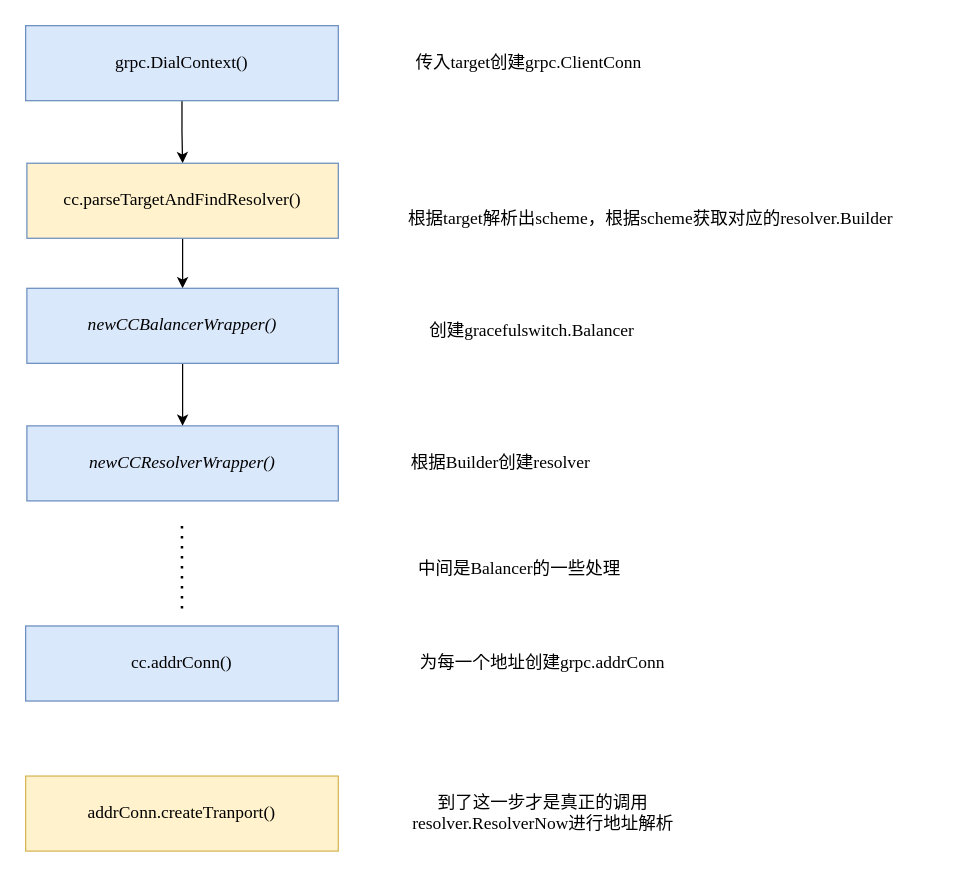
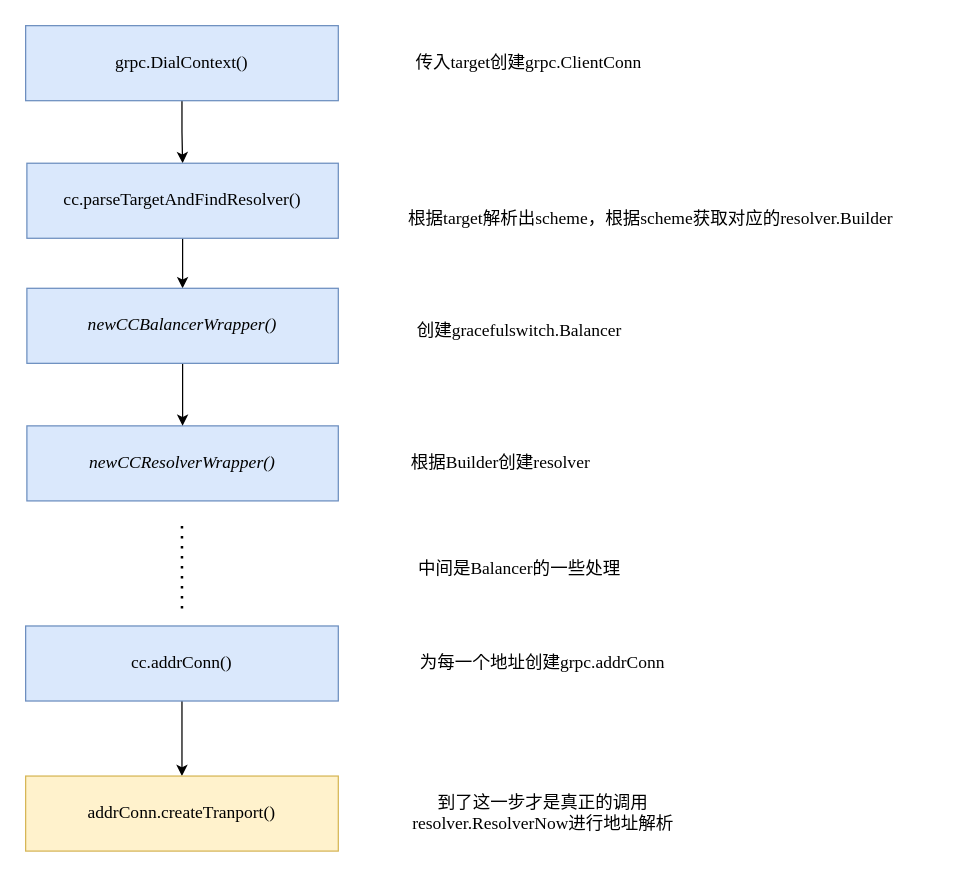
- <mxCell id="5" value="cc.&lt;span style=&quot;font-size: 14px;&quot;&gt;parseTargetAndFindResolver()&lt;/span&gt;" style="rounded=0;whiteSpace=wrap;html=1;labelBackgroundColor=none;fontFamily=Comic Sans MS;fontSize=14;fillColor=#fff2cc;strokeColor=#6c8ebf;" vertex="1" parent="1"><mxGeometry x="21" y="130" width="249" height="60" as="geometry" /></mxCell>
+ <mxCell id="5" value="cc.&lt;span style=&quot;font-size: 14px;&quot;&gt;parseTargetAndFindResolver()&lt;/span&gt;" style="rounded=0;whiteSpace=wrap;html=1;labelBackgroundColor=none;fontFamily=Comic Sans MS;fontSize=14;fillColor=#dae8fc;strokeColor=#6c8ebf;" vertex="1" parent="1"><mxGeometry x="21" y="130" width="249" height="60" as="geometry" /></mxCell>
- <mxCell id="12" value="创建&lt;span style=&quot;font-size: 14px;&quot;&gt;gracefulswitch&lt;/span&gt;&lt;span style=&quot;font-size: 14px;&quot;&gt;.&lt;/span&gt;&lt;span style=&quot;font-size: 14px;&quot;&gt;Balancer&lt;/span&gt;" style="text;html=1;strokeColor=none;fillColor=none;align=center;verticalAlign=middle;whiteSpace=wrap;rounded=0;labelBackgroundColor=none;fontFamily=Comic Sans MS;fontColor=default;fontSize=14;" vertex="1" parent="1"><mxGeometry x="310" y="250" width="230" height="30" as="geometry" /></mxCell>
+ <mxCell id="12" value="创建&lt;span style=&quot;font-size: 14px;&quot;&gt;gracefulswitch&lt;/span&gt;&lt;span style=&quot;font-size: 14px;&quot;&gt;.&lt;/span&gt;&lt;span style=&quot;font-size: 14px;&quot;&gt;Balancer&lt;/span&gt;" style="text;html=1;strokeColor=none;fillColor=none;align=center;verticalAlign=middle;whiteSpace=wrap;rounded=0;labelBackgroundColor=none;fontFamily=Comic Sans MS;fontColor=default;fontSize=14;" vertex="1" parent="1"><mxGeometry x="300" y="250" width="230" height="30" as="geometry" /></mxCell>
+ <mxCell id="14" value="" style="edgeStyle=orthogonalEdgeStyle;rounded=0;orthogonalLoop=1;jettySize=auto;html=1;labelBackgroundColor=none;fontFamily=Comic Sans MS;fontSize=14;fontColor=default;" edge="1" parent="1" source="15" target="18"><mxGeometry relative="1" as="geometry" /></mxCell>
